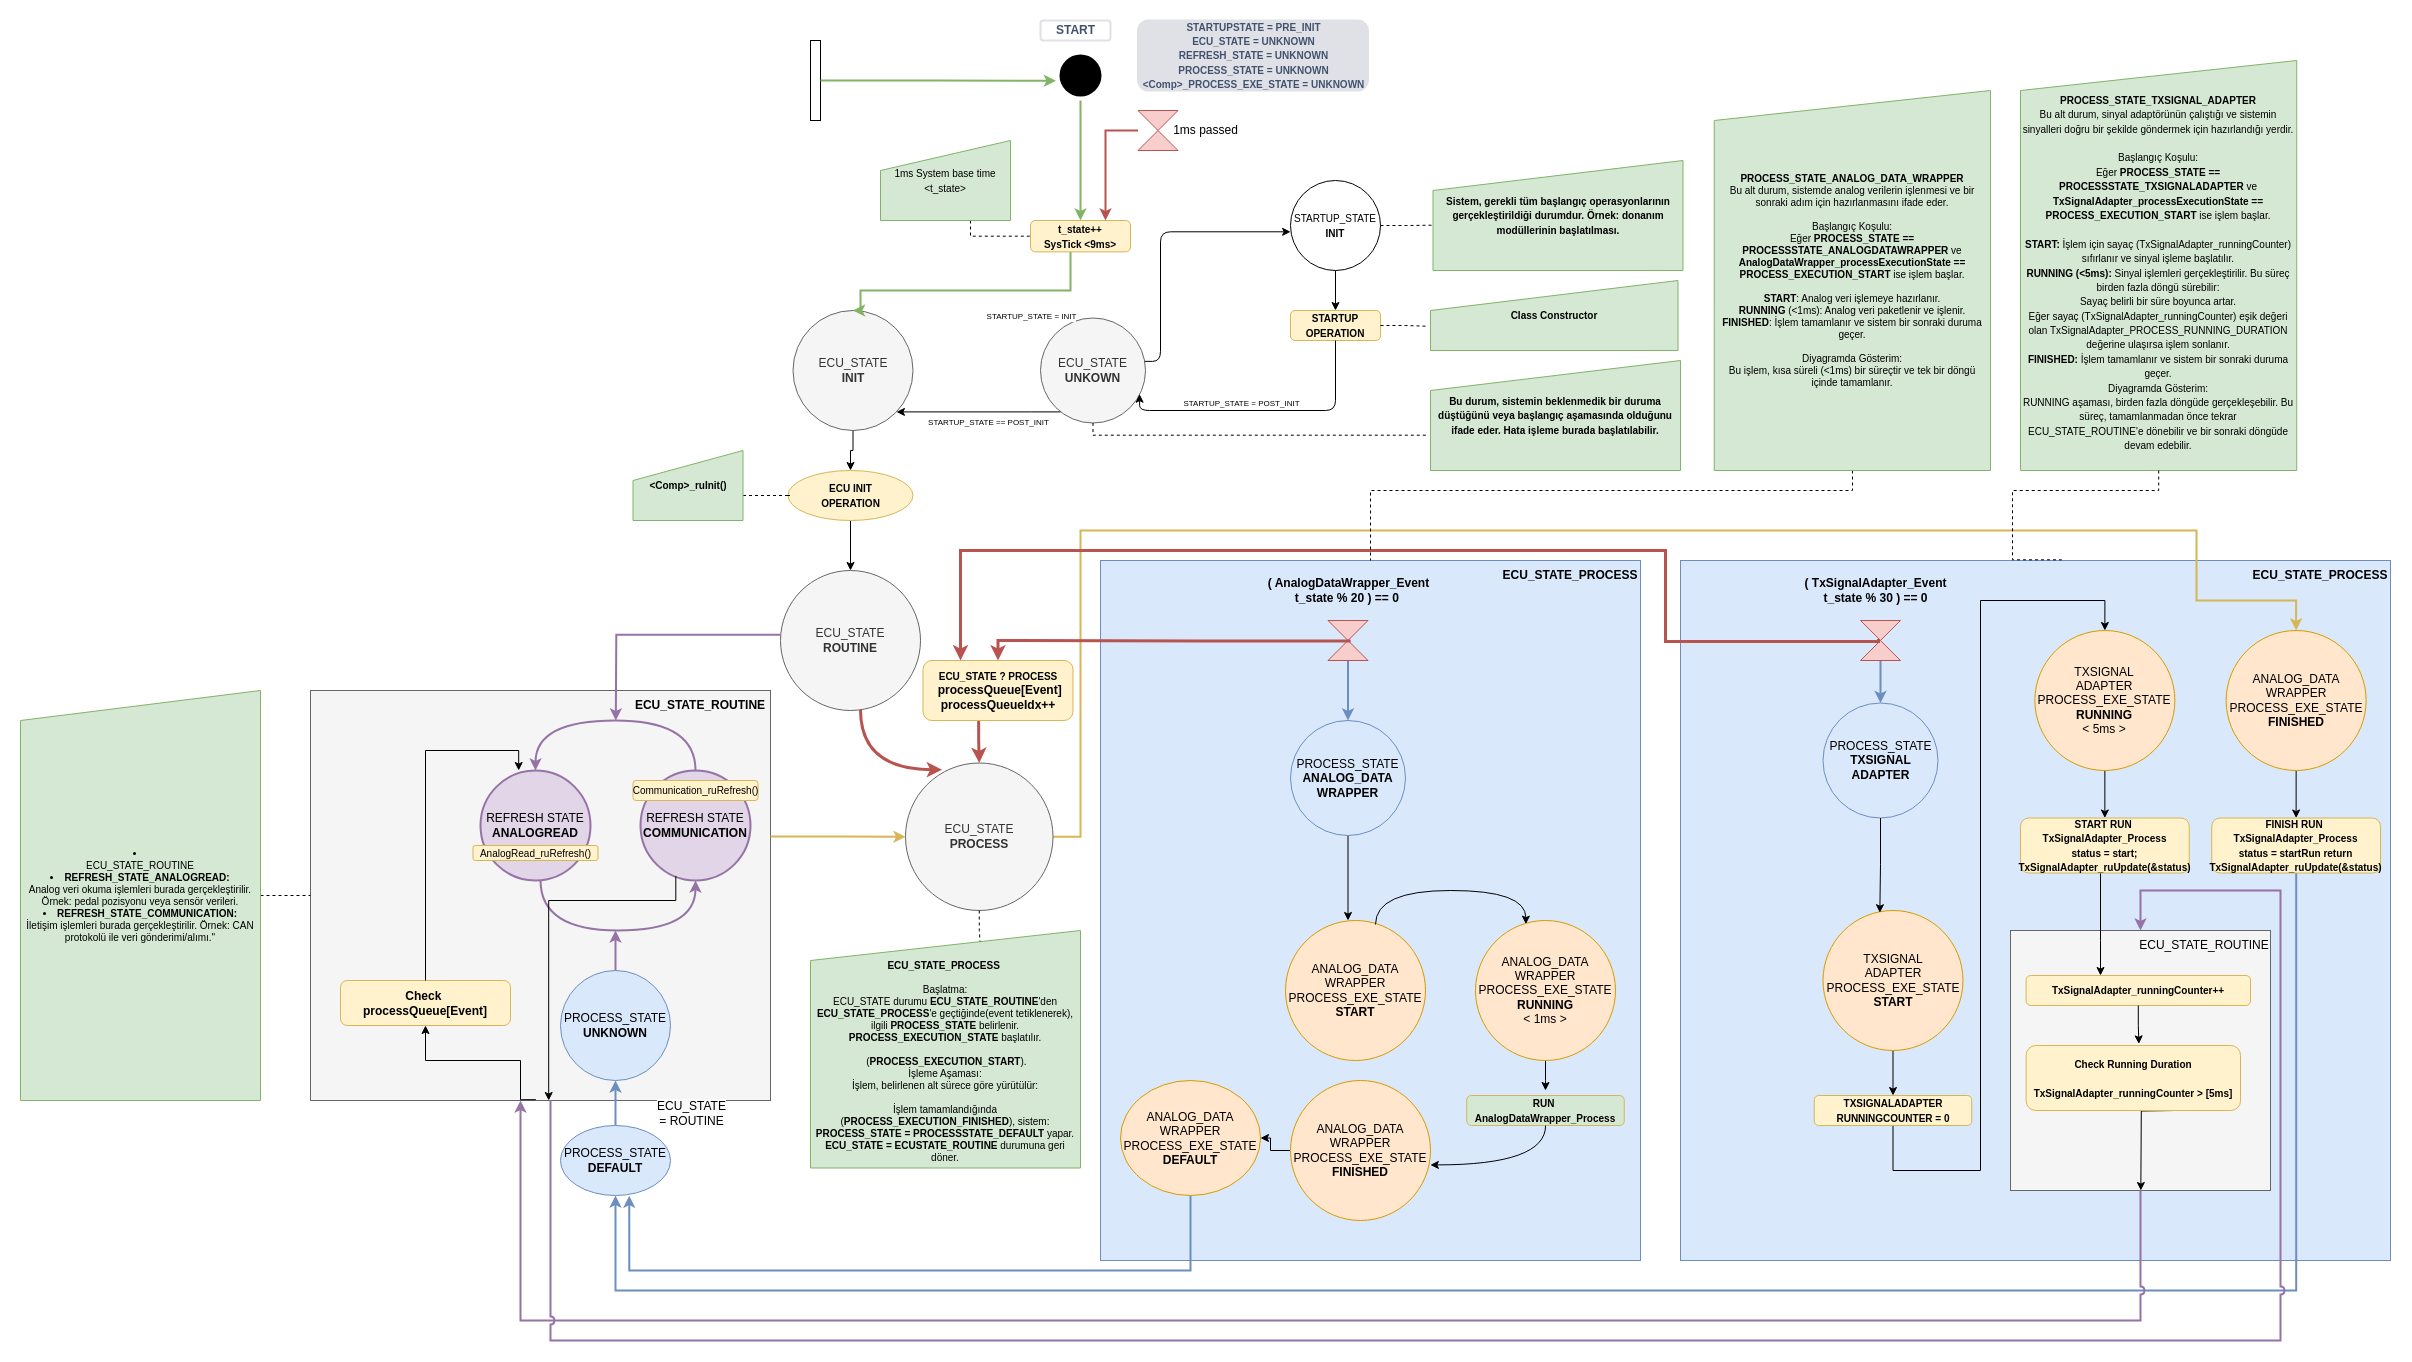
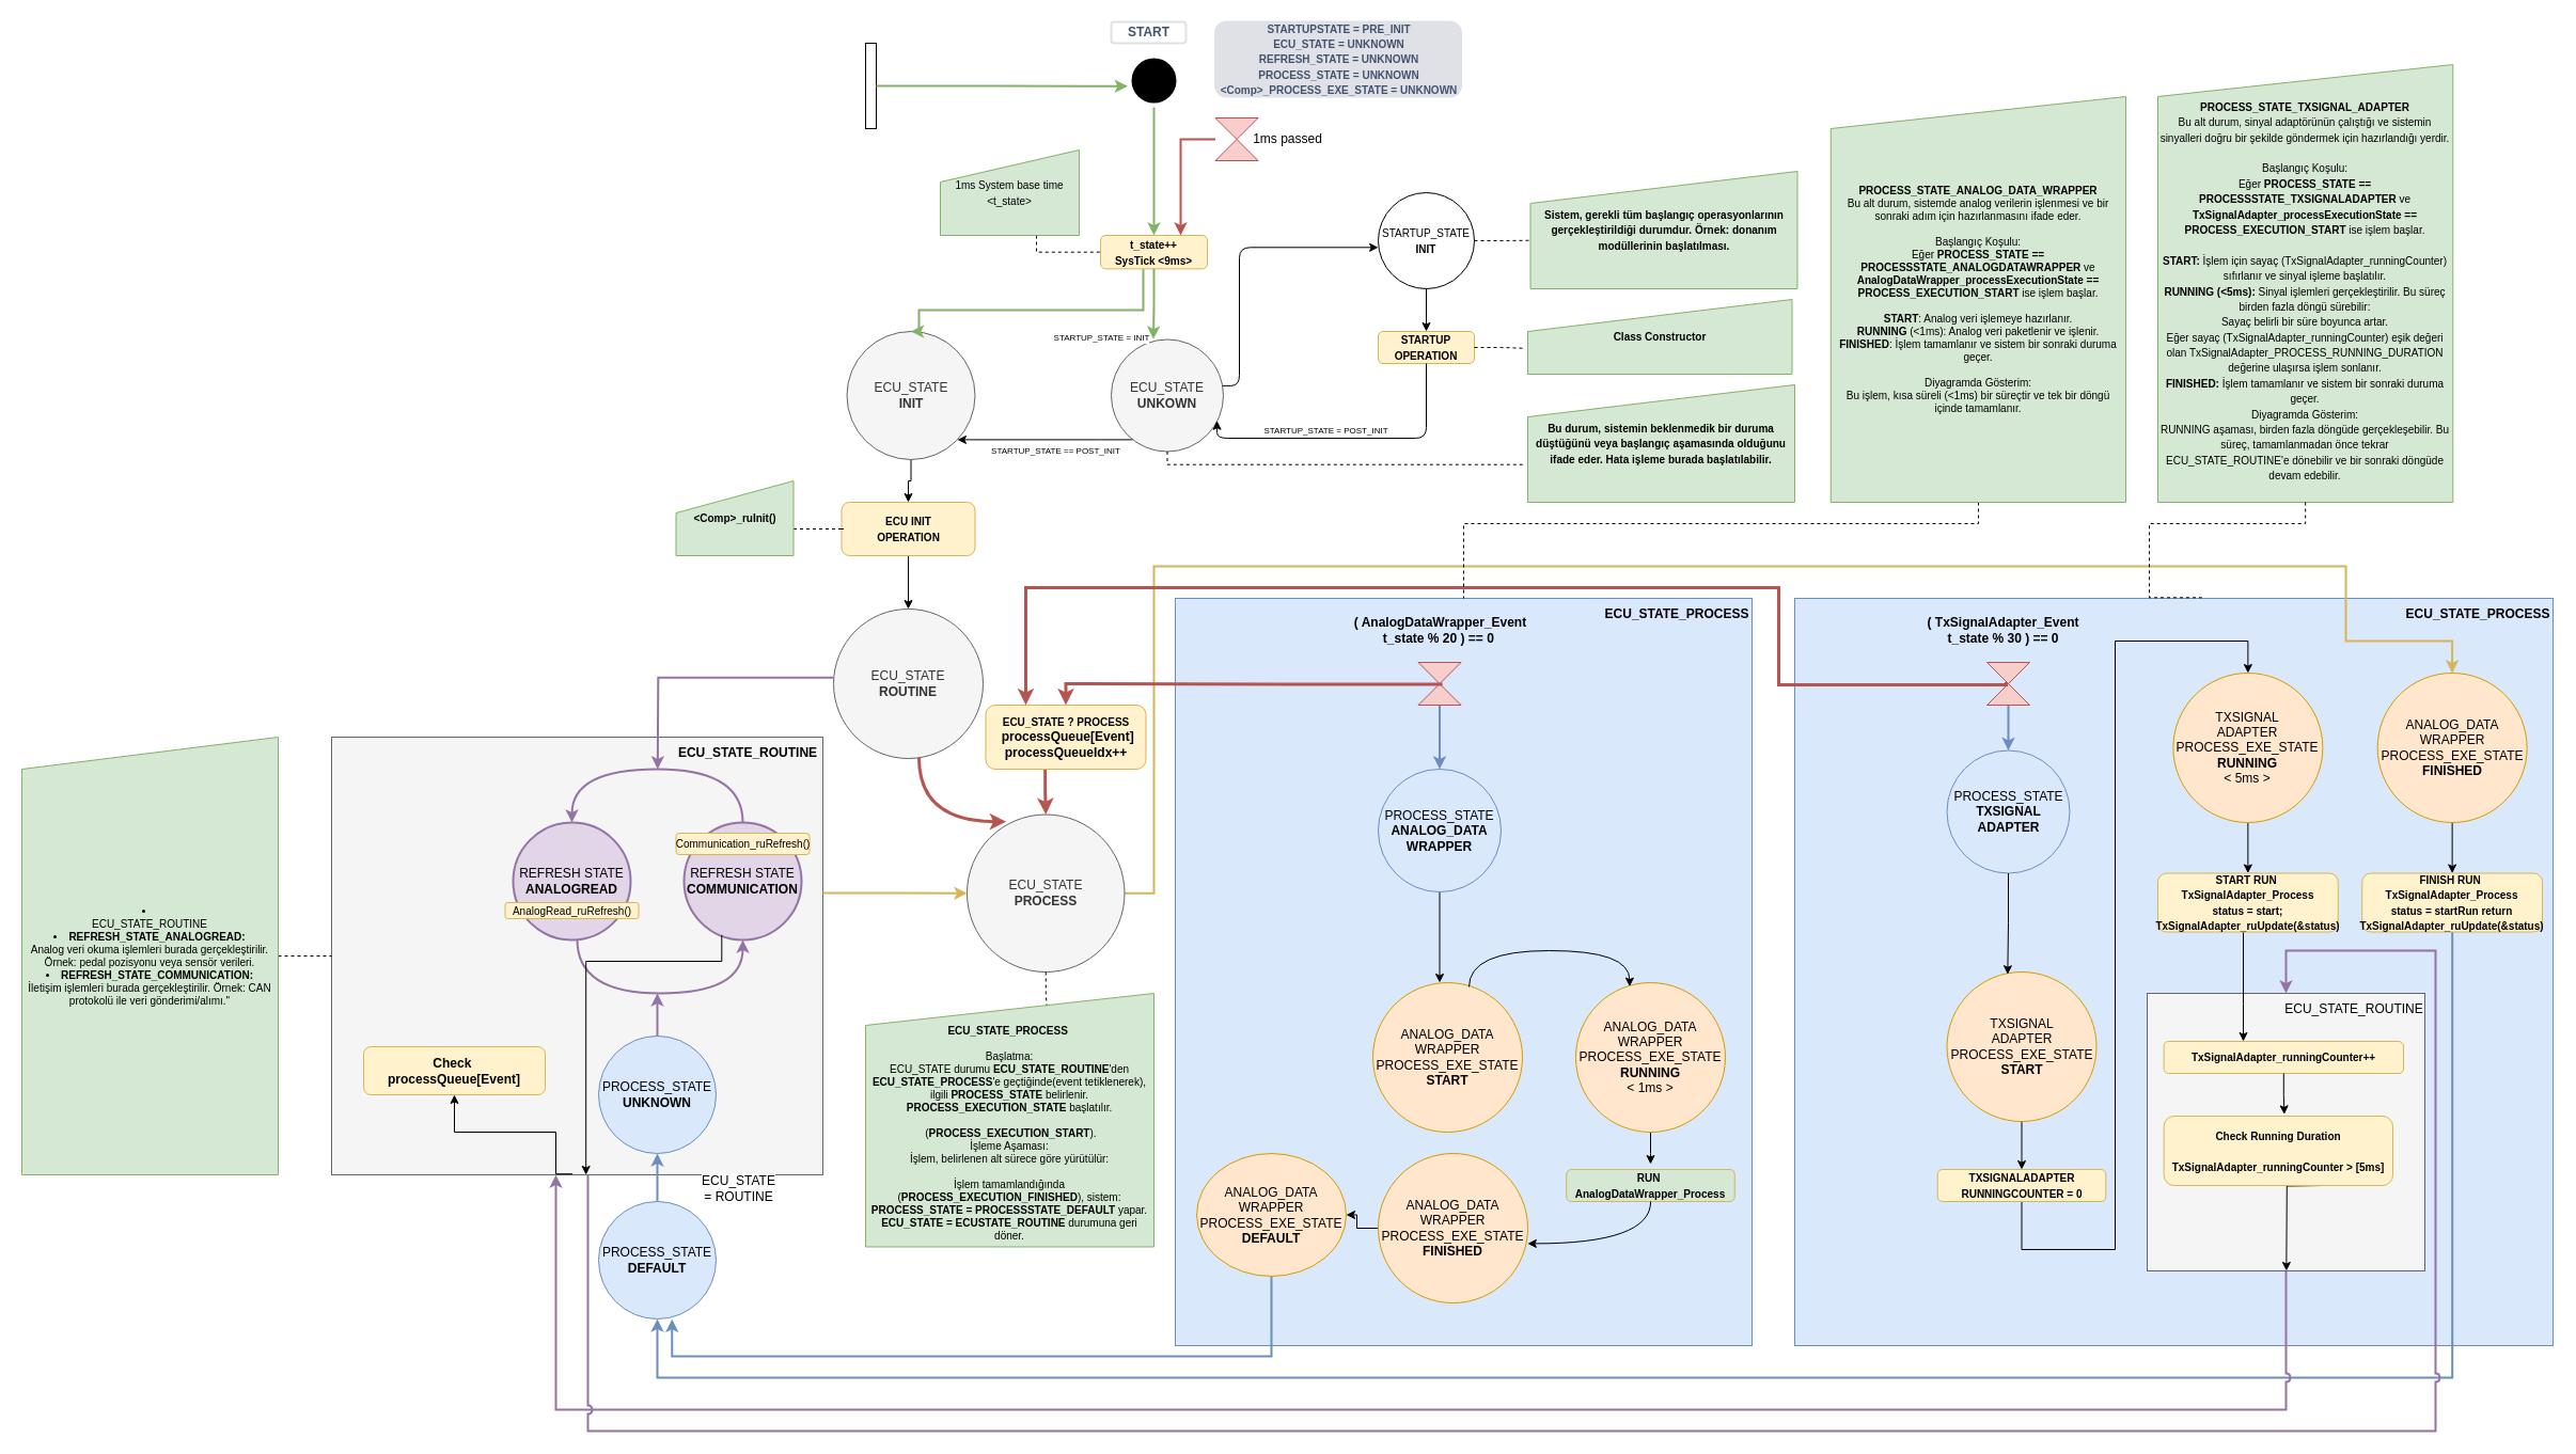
+ <mxCell id="32" style="edgeStyle=orthogonalEdgeStyle;rounded=0;orthogonalLoop=1;jettySize=auto;html=1;entryX=0.376;entryY=-0.003;entryDx=0;entryDy=0;entryPerimeter=0;fillColor=#d5e8d4;strokeColor=#82b366;strokeWidth=2;" parent="1" source="31" target="13" edge="1"><mxGeometry relative="1" as="geometry" /></mxCell>
- <mxCell id="20" value="&lt;font style=&quot;font-size: 10px;&quot;&gt;ECU INIT&lt;/font&gt;&lt;div&gt;&lt;font style=&quot;font-size: 10px;&quot;&gt;OPERATION&lt;/font&gt;&lt;/div&gt;" style="ellipse;whiteSpace=wrap;html=1;fillColor=#fff2cc;strokeColor=#d6b656;fontStyle=1;" parent="1" vertex="1"><mxGeometry x="787.5" y="470" width="125" height="50" as="geometry" /></mxCell>
+ <mxCell id="20" value="&lt;font style=&quot;font-size: 10px;&quot;&gt;ECU INIT&lt;/font&gt;&lt;div&gt;&lt;font style=&quot;font-size: 10px;&quot;&gt;OPERATION&lt;/font&gt;&lt;/div&gt;" style="rounded=1;whiteSpace=wrap;html=1;fillColor=#fff2cc;strokeColor=#d6b656;fontStyle=1" parent="1" vertex="1"><mxGeometry x="787.5" y="470" width="125" height="50" as="geometry" /></mxCell>
- <mxCell id="119" style="edgeStyle=orthogonalEdgeStyle;rounded=0;orthogonalLoop=1;jettySize=auto;html=1;entryX=0.347;entryY=0;entryDx=0;entryDy=0;entryPerimeter=0;" edge="1" parent="1" source="117" target="48"><mxGeometry relative="1" as="geometry" /></mxCell>
- <mxCell id="64" value="PROCESS_STATE&lt;div&gt;&lt;b&gt;DEFAULT&lt;/b&gt;&lt;/div&gt;" style="ellipse;whiteSpace=wrap;html=1;aspect=fixed;fillColor=#dae8fc;strokeColor=#6c8ebf;" parent="1" vertex="1"><mxGeometry x="560" y="1125" width="110" height="70" as="geometry" /></mxCell>
+ <mxCell id="64" value="PROCESS_STATE&lt;div&gt;&lt;b&gt;DEFAULT&lt;/b&gt;&lt;/div&gt;" style="ellipse;whiteSpace=wrap;html=1;aspect=fixed;fillColor=#dae8fc;strokeColor=#6c8ebf;" parent="1" vertex="1"><mxGeometry x="560" y="1125" width="110" height="110" as="geometry" /></mxCell>
